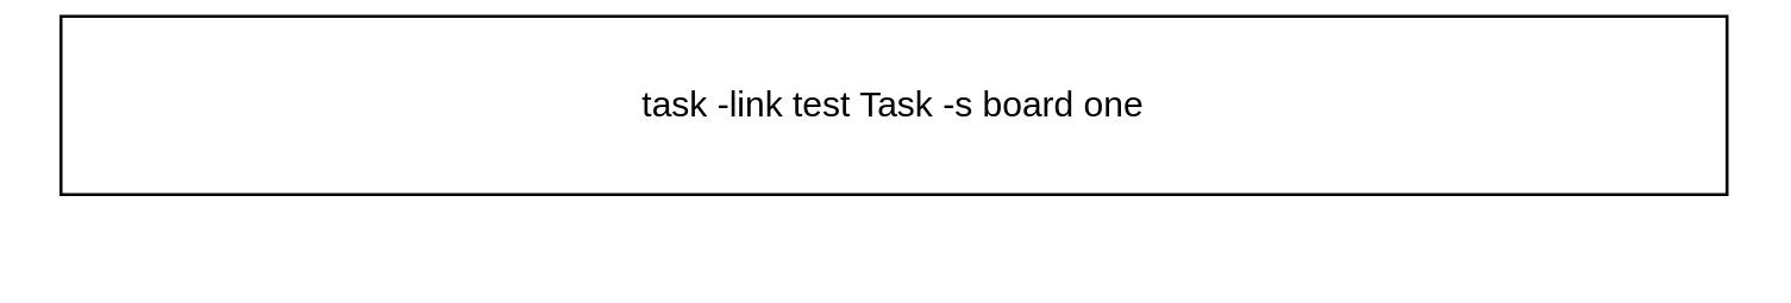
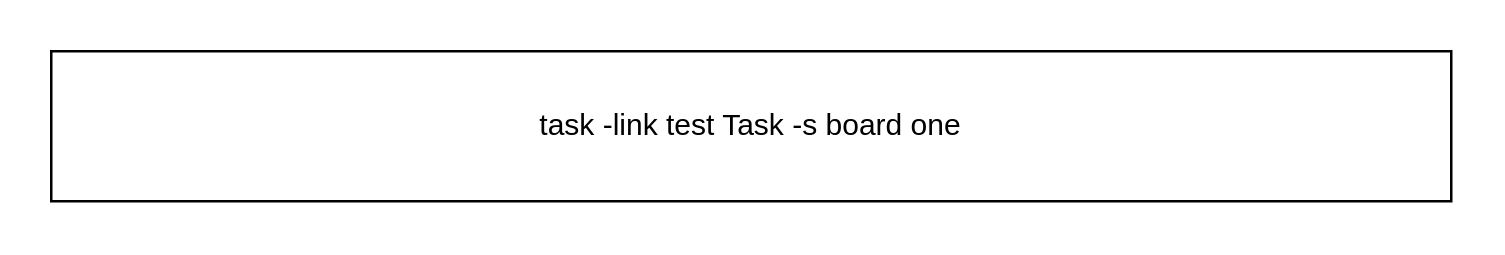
- <mxCell id="2" value="task -link test Task -s board one" style="rounded=0;whiteSpace=wrap;html=1;" vertex="1" parent="1"><mxGeometry x="20" y="5" width="560" height="60" as="geometry" /></mxCell>
+ <mxCell id="2" value="task -link test Task -s board one" style="rounded=0;whiteSpace=wrap;html=1;" vertex="1" parent="1"><mxGeometry x="20" y="20" width="560" height="60" as="geometry" /></mxCell>
